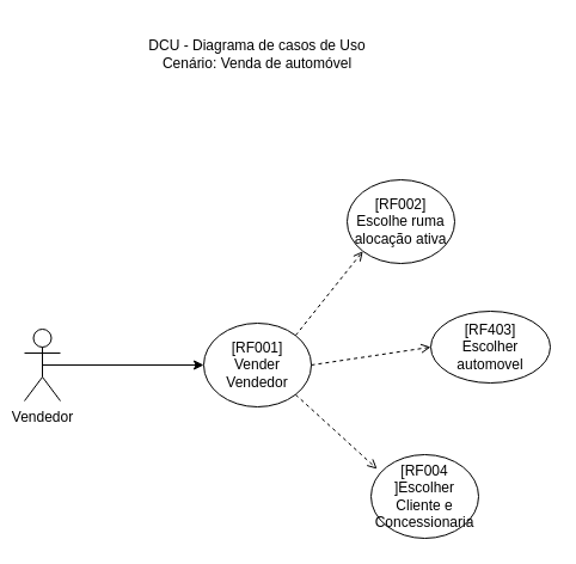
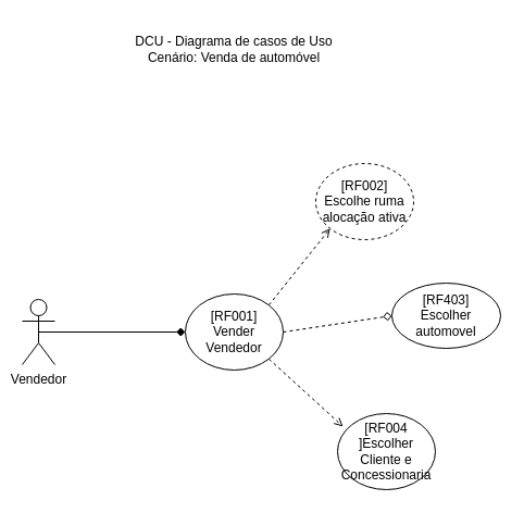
- <mxCell id="6" value="[RF002]&lt;br&gt;Escolhe ruma alocação ativa" style="ellipse;whiteSpace=wrap;html=1;" vertex="1" parent="1"><mxGeometry x="290" y="150" width="90" height="70" as="geometry" /></mxCell>
+ <mxCell id="6" value="[RF002]&lt;br&gt;Escolhe ruma alocação ativa" style="ellipse;whiteSpace=wrap;html=1;dashed=1;" vertex="1" parent="1"><mxGeometry x="290" y="150" width="90" height="70" as="geometry" /></mxCell>
- <mxCell id="9" style="rounded=0;orthogonalLoop=1;jettySize=auto;html=1;exitX=1;exitY=0.5;exitDx=0;exitDy=0;entryX=0;entryY=0.5;entryDx=0;entryDy=0;dashed=1;endArrow=open;endFill=0;" edge="1" parent="1" source="5" target="7"><mxGeometry relative="1" as="geometry"><mxPoint x="257" y="290" as="sourcePoint" /><mxPoint x="313" y="220" as="targetPoint" /></mxGeometry></mxCell>
+ <mxCell id="9" style="rounded=0;orthogonalLoop=1;jettySize=auto;html=1;exitX=1;exitY=0.5;exitDx=0;exitDy=0;entryX=0;entryY=0.5;entryDx=0;entryDy=0;dashed=1;endArrow=diamond;endFill=0;" edge="1" parent="1" source="5" target="7"><mxGeometry relative="1" as="geometry"><mxPoint x="257" y="290" as="sourcePoint" /><mxPoint x="313" y="220" as="targetPoint" /></mxGeometry></mxCell>
- <mxCell id="2" style="edgeStyle=orthogonalEdgeStyle;rounded=0;orthogonalLoop=1;jettySize=auto;html=1;exitX=0.5;exitY=0.5;exitDx=0;exitDy=0;exitPerimeter=0;entryX=0;entryY=0.5;entryDx=0;entryDy=0;" edge="1" parent="1" source="3" target="5"><mxGeometry relative="1" as="geometry" /></mxCell>
+ <mxCell id="2" style="edgeStyle=orthogonalEdgeStyle;rounded=0;orthogonalLoop=1;jettySize=auto;html=1;exitX=0.5;exitY=0.5;exitDx=0;exitDy=0;exitPerimeter=0;entryX=0;entryY=0.5;entryDx=0;entryDy=0;endArrow=diamond;" edge="1" parent="1" source="3" target="5"><mxGeometry relative="1" as="geometry" /></mxCell>
